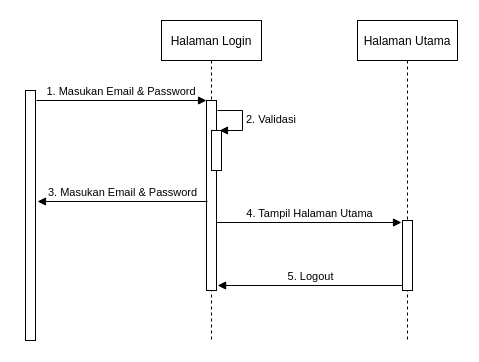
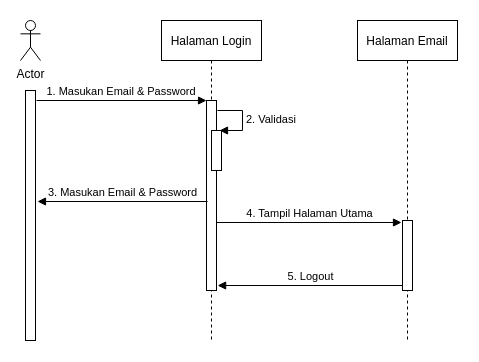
+ <mxCell id="7" value="Actor" style="shape=umlActor;verticalLabelPosition=bottom;verticalAlign=top;html=1;" vertex="1" parent="1"><mxGeometry x="20" y="20" width="20" height="40" as="geometry" /></mxCell>
- <mxCell id="10" value="Halaman Utama" style="shape=umlLifeline;perimeter=lifelinePerimeter;container=1;collapsible=0;recursiveResize=0;rounded=0;shadow=0;strokeWidth=1;" vertex="1" parent="1"><mxGeometry x="357" y="20" width="100" height="320" as="geometry" /></mxCell>
+ <mxCell id="10" value="Halaman Email" style="shape=umlLifeline;perimeter=lifelinePerimeter;container=1;collapsible=0;recursiveResize=0;rounded=0;shadow=0;strokeWidth=1;" vertex="1" parent="1"><mxGeometry x="357" y="20" width="100" height="320" as="geometry" /></mxCell>
